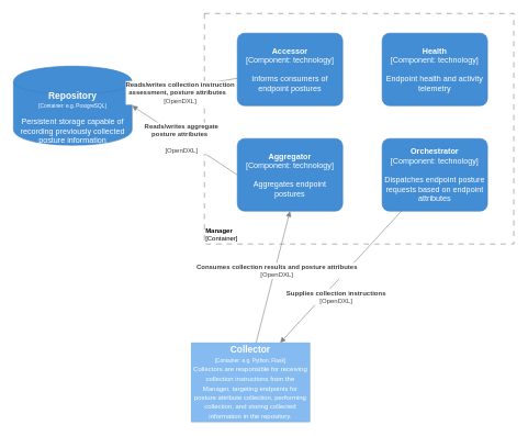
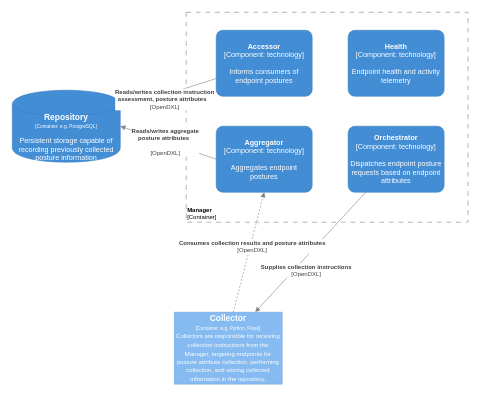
- <mxCell id="3" value="&lt;div style=&quot;color: rgb(255 , 255 , 255)&quot;&gt;&lt;span style=&quot;font-size: 14px&quot;&gt;&lt;b&gt;Repository&lt;/b&gt;&lt;/span&gt;&lt;/div&gt;&lt;div style=&quot;color: rgb(255 , 255 , 255) ; font-size: 12px&quot;&gt;&lt;font style=&quot;font-size: 8px&quot;&gt;[Container: e.g. PostgreSQL]&lt;/font&gt;&lt;/div&gt;&lt;div style=&quot;color: rgb(255 , 255 , 255) ; font-size: 8px&quot;&gt;&lt;font style=&quot;line-height: 9.6px&quot;&gt;&lt;br&gt;&lt;/font&gt;&lt;/div&gt;&lt;div style=&quot;color: rgb(255 , 255 , 255)&quot;&gt;Persistent storage capable of recording previously collected posture information&lt;/div&gt;" style="shape=cylinder;whiteSpace=wrap;html=1;boundedLbl=1;backgroundOutline=1;strokeColor=#3C7FC0;fillColor=#438DD5;fontSize=12;fontColor=#ffffff;align=center;resizable=0;rounded=0;" parent="1" vertex="1"><mxGeometry x="20" y="100" width="180" height="120" as="geometry" /></mxCell>
+ <mxCell id="3" value="&lt;div style=&quot;color: rgb(255 , 255 , 255)&quot;&gt;&lt;span style=&quot;font-size: 14px&quot;&gt;&lt;b&gt;Repository&lt;/b&gt;&lt;/span&gt;&lt;/div&gt;&lt;div style=&quot;color: rgb(255 , 255 , 255) ; font-size: 12px&quot;&gt;&lt;font style=&quot;font-size: 8px&quot;&gt;[Container: e.g. PostgreSQL]&lt;/font&gt;&lt;/div&gt;&lt;div style=&quot;color: rgb(255 , 255 , 255) ; font-size: 8px&quot;&gt;&lt;font style=&quot;line-height: 9.6px&quot;&gt;&lt;br&gt;&lt;/font&gt;&lt;/div&gt;&lt;div style=&quot;color: rgb(255 , 255 , 255)&quot;&gt;Persistent storage capable of recording previously collected posture information&lt;/div&gt;" style="shape=cylinder;whiteSpace=wrap;html=1;boundedLbl=1;backgroundOutline=1;strokeColor=#3C7FC0;fillColor=#438DD5;fontSize=12;fontColor=#ffffff;align=center;resizable=0;rounded=0;" parent="1" vertex="1"><mxGeometry x="20" y="150" width="180" height="120" as="geometry" /></mxCell>
- <mxCell id="11" value="&lt;b&gt;Consumes collection results and posture attributes&lt;br&gt;&lt;/b&gt;[OpenDXL]&lt;span style=&quot;font-size: 10px&quot;&gt;&lt;br&gt;&lt;/span&gt;" style="endArrow=block;html=1;fontSize=10;fontColor=#404040;strokeWidth=1;endFill=1;strokeColor=#828282;elbow=vertical;entryX=0.5;entryY=1;entryDx=0;entryDy=0;entryPerimeter=0;exitX=0.547;exitY=0;exitDx=0;exitDy=0;exitPerimeter=0;" parent="1" source="6" target="10" edge="1"><mxGeometry x="0.106" y="-3" width="50" height="50" relative="1" as="geometry"><mxPoint x="582.547" y="340" as="sourcePoint" /><mxPoint x="325" y="550" as="targetPoint" /><Array as="points" /><mxPoint as="offset" /></mxGeometry></mxCell>
+ <mxCell id="11" value="&lt;b&gt;Consumes collection results and posture attributes&lt;br&gt;&lt;/b&gt;[OpenDXL]&lt;span style=&quot;font-size: 10px&quot;&gt;&lt;br&gt;&lt;/span&gt;" style="endArrow=block;html=1;fontSize=10;fontColor=#404040;strokeWidth=1;endFill=1;strokeColor=#828282;elbow=vertical;entryX=0.5;entryY=1;entryDx=0;entryDy=0;entryPerimeter=0;exitX=0.547;exitY=0;exitDx=0;exitDy=0;exitPerimeter=0;dashed=1;" parent="1" source="6" target="10" edge="1"><mxGeometry x="0.106" y="-3" width="50" height="50" relative="1" as="geometry"><mxPoint x="582.547" y="340" as="sourcePoint" /><mxPoint x="325" y="550" as="targetPoint" /><Array as="points" /><mxPoint as="offset" /></mxGeometry></mxCell>
